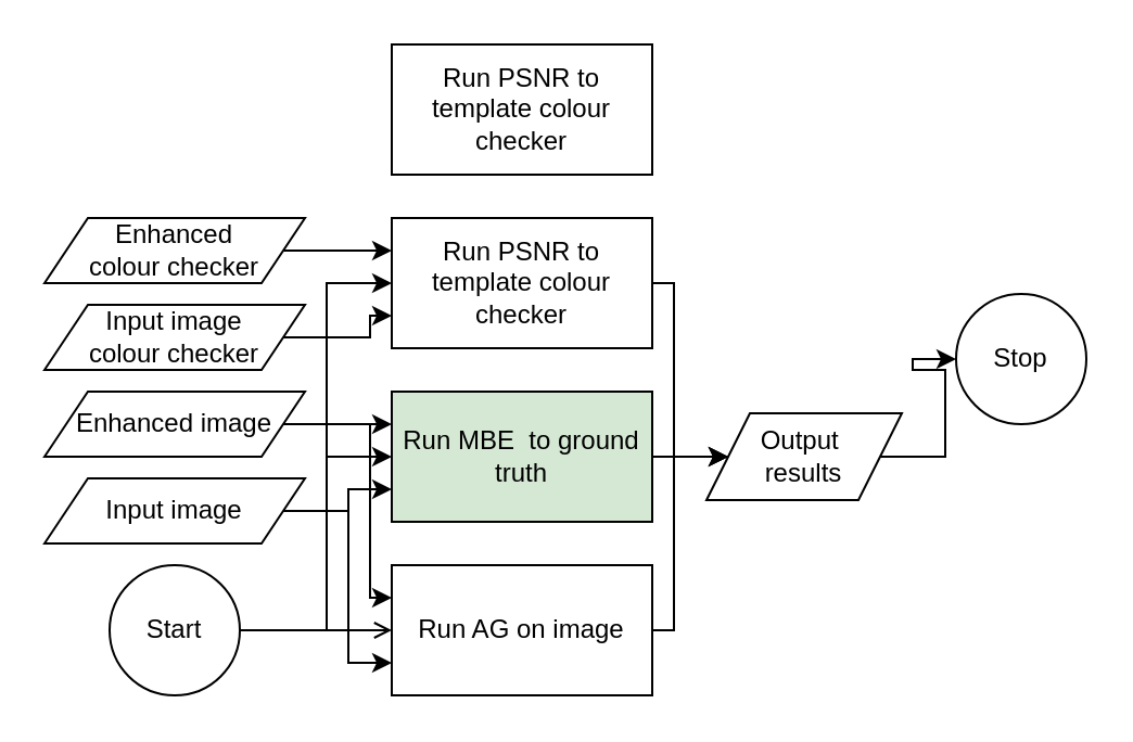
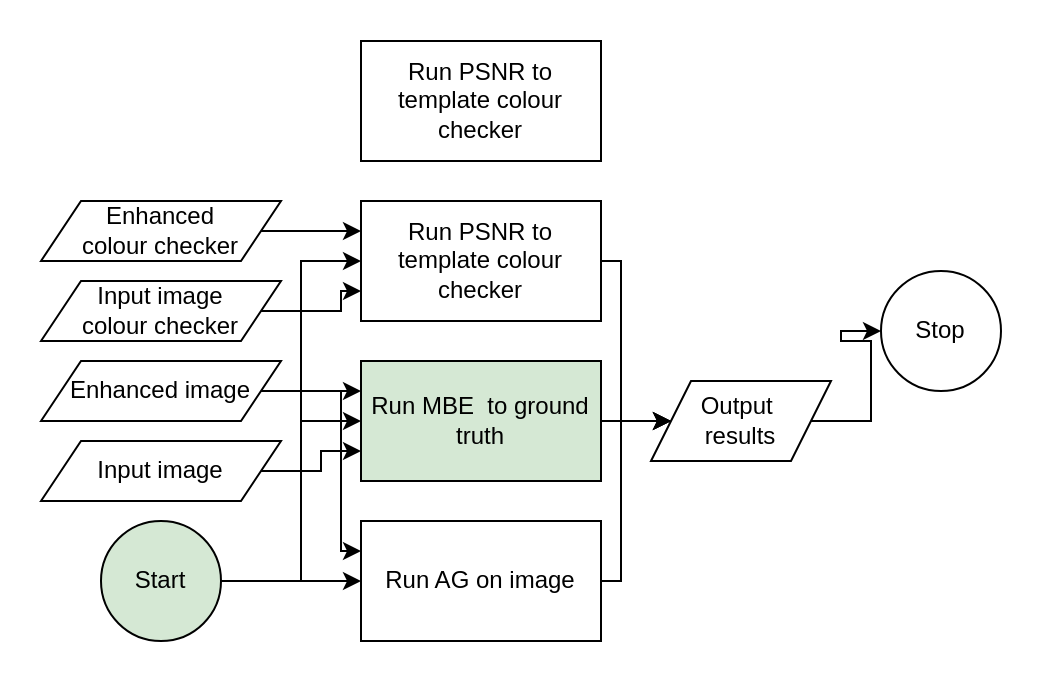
- <mxCell id="18" style="edgeStyle=orthogonalEdgeStyle;rounded=0;orthogonalLoop=1;jettySize=auto;html=1;exitX=1;exitY=0.5;exitDx=0;exitDy=0;entryX=0;entryY=0.75;entryDx=0;entryDy=0;" edge="1" parent="1" source="19" target="11"><mxGeometry relative="1" as="geometry"><Array as="points"><mxPoint x="160" y="235" /><mxPoint x="160" y="305" /></Array></mxGeometry></mxCell>
- <mxCell id="5" value="Start" style="ellipse;whiteSpace=wrap;html=1;aspect=fixed;" vertex="1" parent="1"><mxGeometry x="50" y="260" width="60" height="60" as="geometry" /></mxCell>
+ <mxCell id="5" value="Start" style="ellipse;whiteSpace=wrap;html=1;aspect=fixed;fillColor=#d5e8d4;" vertex="1" parent="1"><mxGeometry x="50" y="260" width="60" height="60" as="geometry" /></mxCell>
- <mxCell id="2" style="edgeStyle=orthogonalEdgeStyle;rounded=0;orthogonalLoop=1;jettySize=auto;html=1;exitX=1;exitY=0.5;exitDx=0;exitDy=0;entryX=0;entryY=0.5;entryDx=0;entryDy=0;endArrow=open;" edge="1" parent="1" source="5" target="11"><mxGeometry relative="1" as="geometry" /></mxCell>
+ <mxCell id="2" style="edgeStyle=orthogonalEdgeStyle;rounded=0;orthogonalLoop=1;jettySize=auto;html=1;exitX=1;exitY=0.5;exitDx=0;exitDy=0;entryX=0;entryY=0.5;entryDx=0;entryDy=0;" edge="1" parent="1" source="5" target="11"><mxGeometry relative="1" as="geometry" /></mxCell>
